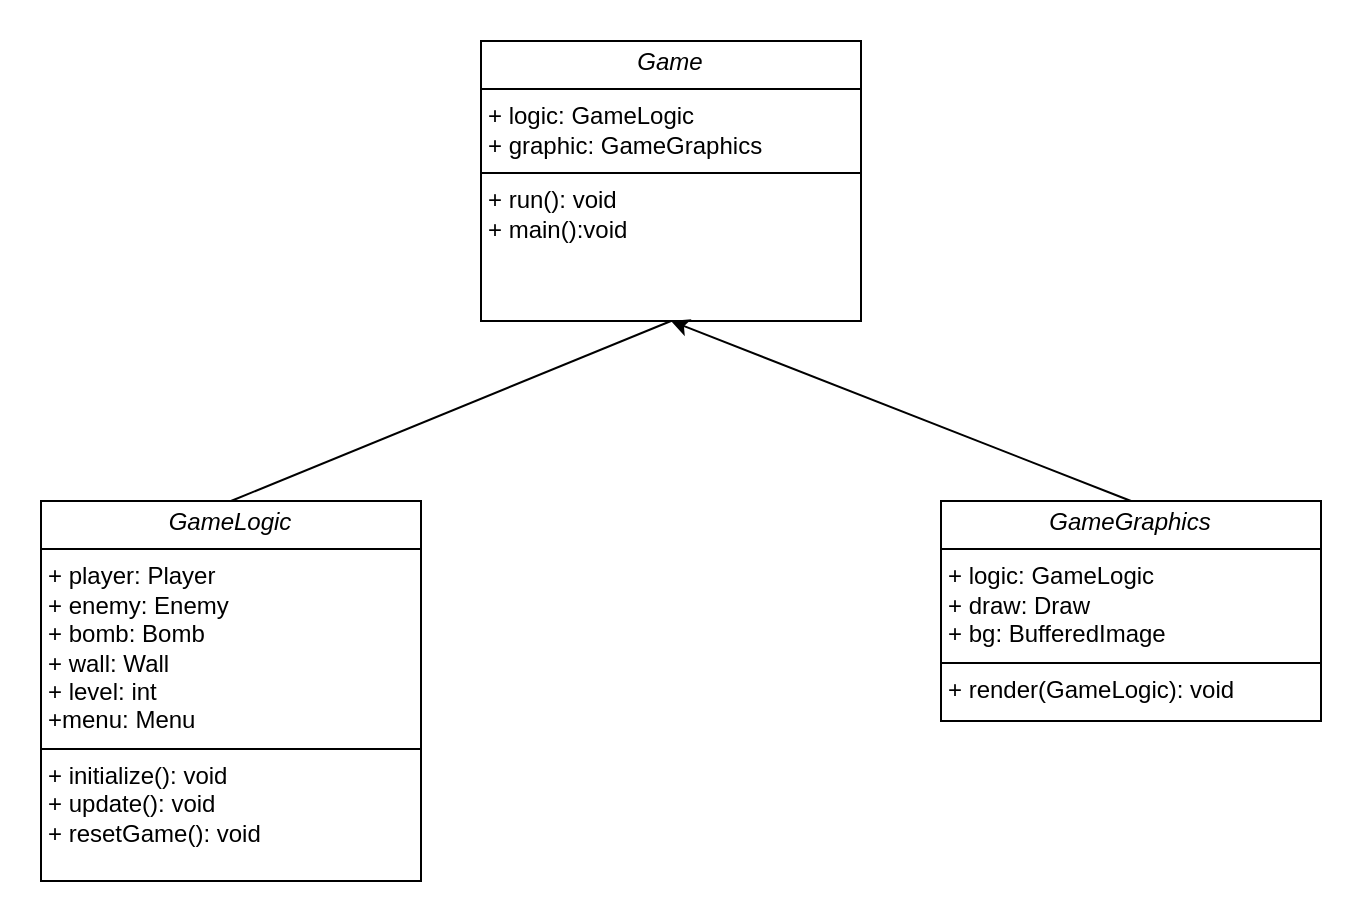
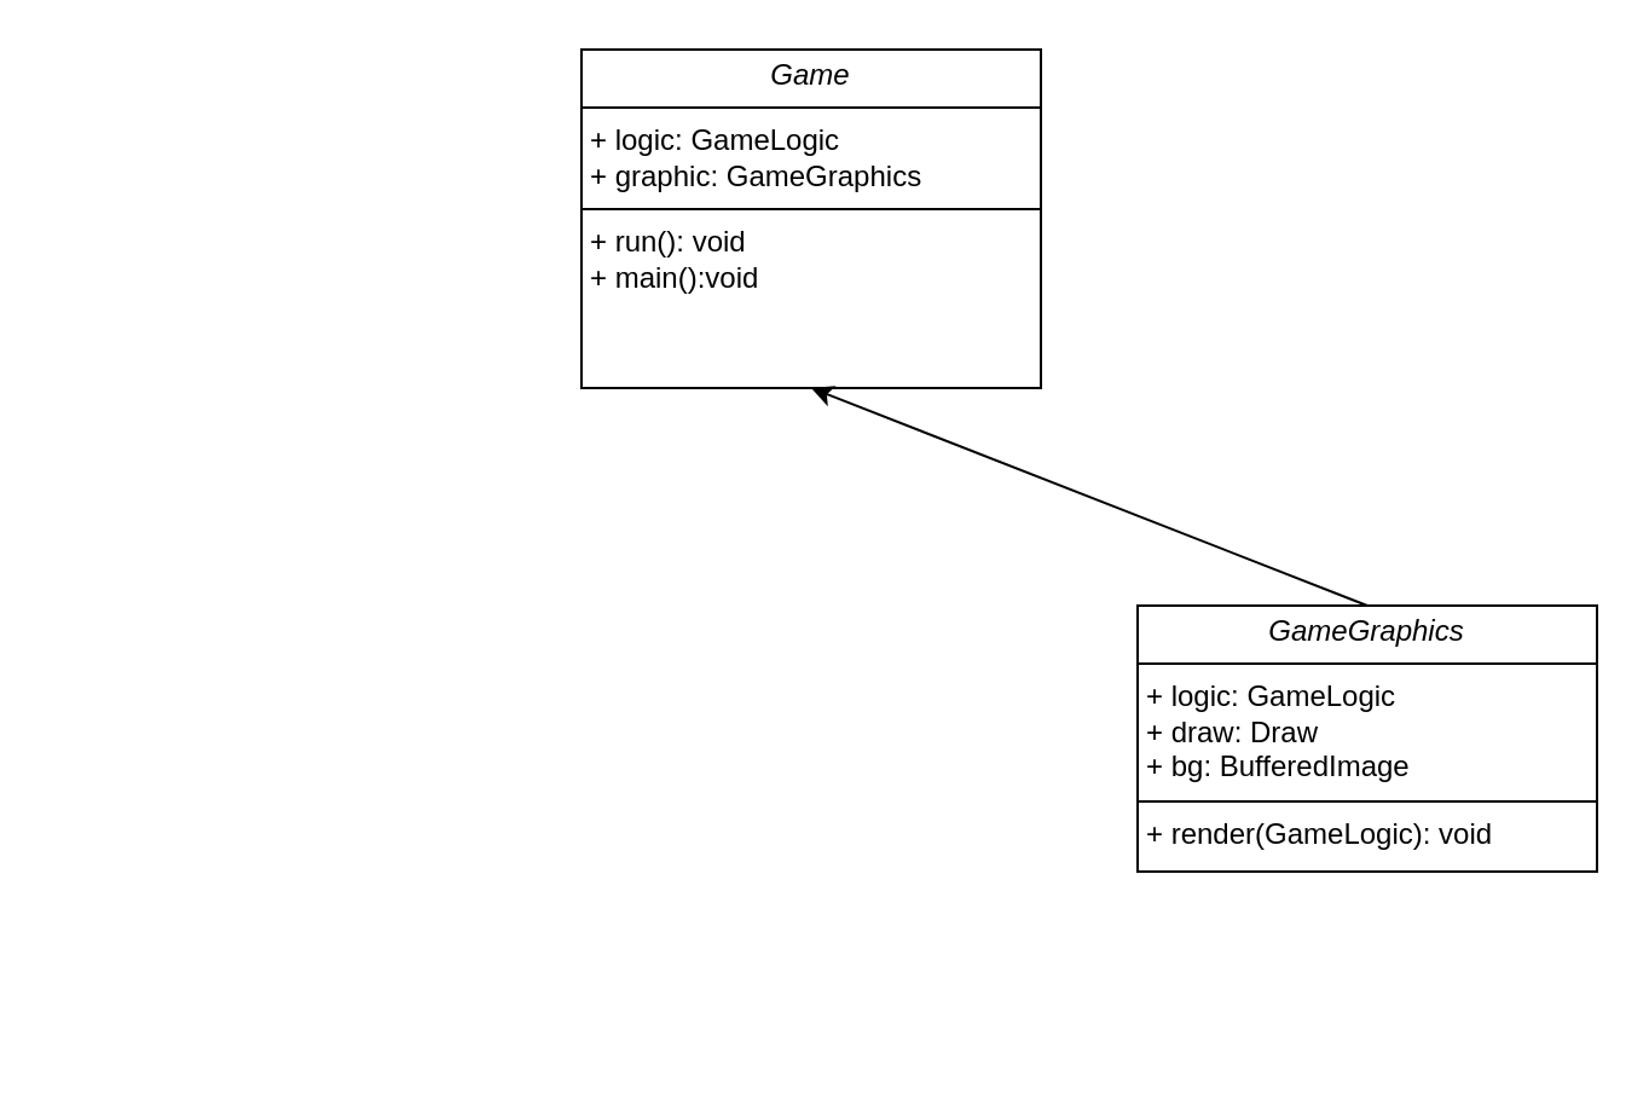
- <mxCell id="5" value="" style="endArrow=none;html=1;rounded=0;exitX=0.5;exitY=0;exitDx=0;exitDy=0;entryX=0.5;entryY=1;entryDx=0;entryDy=0;" edge="1" parent="1" source="3" target="2"><mxGeometry width="50" height="50" relative="1" as="geometry"><mxPoint x="190" y="210" as="sourcePoint" /><mxPoint x="240" y="160" as="targetPoint" /></mxGeometry></mxCell>
- <mxCell id="3" value="&lt;p style=&quot;margin:0px;margin-top:4px;text-align:center;&quot;&gt;&lt;i&gt;GameLogic&lt;/i&gt;&lt;/p&gt;&lt;hr size=&quot;1&quot; style=&quot;border-style:solid;&quot;&gt;&lt;p style=&quot;margin:0px;margin-left:4px;&quot;&gt;+ player: Player&lt;br&gt;+ enemy: Enemy&lt;/p&gt;&lt;p style=&quot;margin:0px;margin-left:4px;&quot;&gt;+ bomb: Bomb&lt;/p&gt;&lt;p style=&quot;margin:0px;margin-left:4px;&quot;&gt;+ wall: Wall&lt;/p&gt;&lt;p style=&quot;margin:0px;margin-left:4px;&quot;&gt;+ level: int&lt;/p&gt;&lt;p style=&quot;margin:0px;margin-left:4px;&quot;&gt;+menu: Menu&lt;/p&gt;&lt;hr size=&quot;1&quot; style=&quot;border-style:solid;&quot;&gt;&lt;p style=&quot;margin:0px;margin-left:4px;&quot;&gt;+ initialize(): void&lt;br&gt;+ update(): void&lt;/p&gt;&lt;p style=&quot;margin:0px;margin-left:4px;&quot;&gt;+ resetGame(): void&lt;/p&gt;" style="verticalAlign=top;align=left;overflow=fill;html=1;whiteSpace=wrap;" vertex="1" parent="1"><mxGeometry x="20" y="250" width="190" height="190" as="geometry" /></mxCell>
